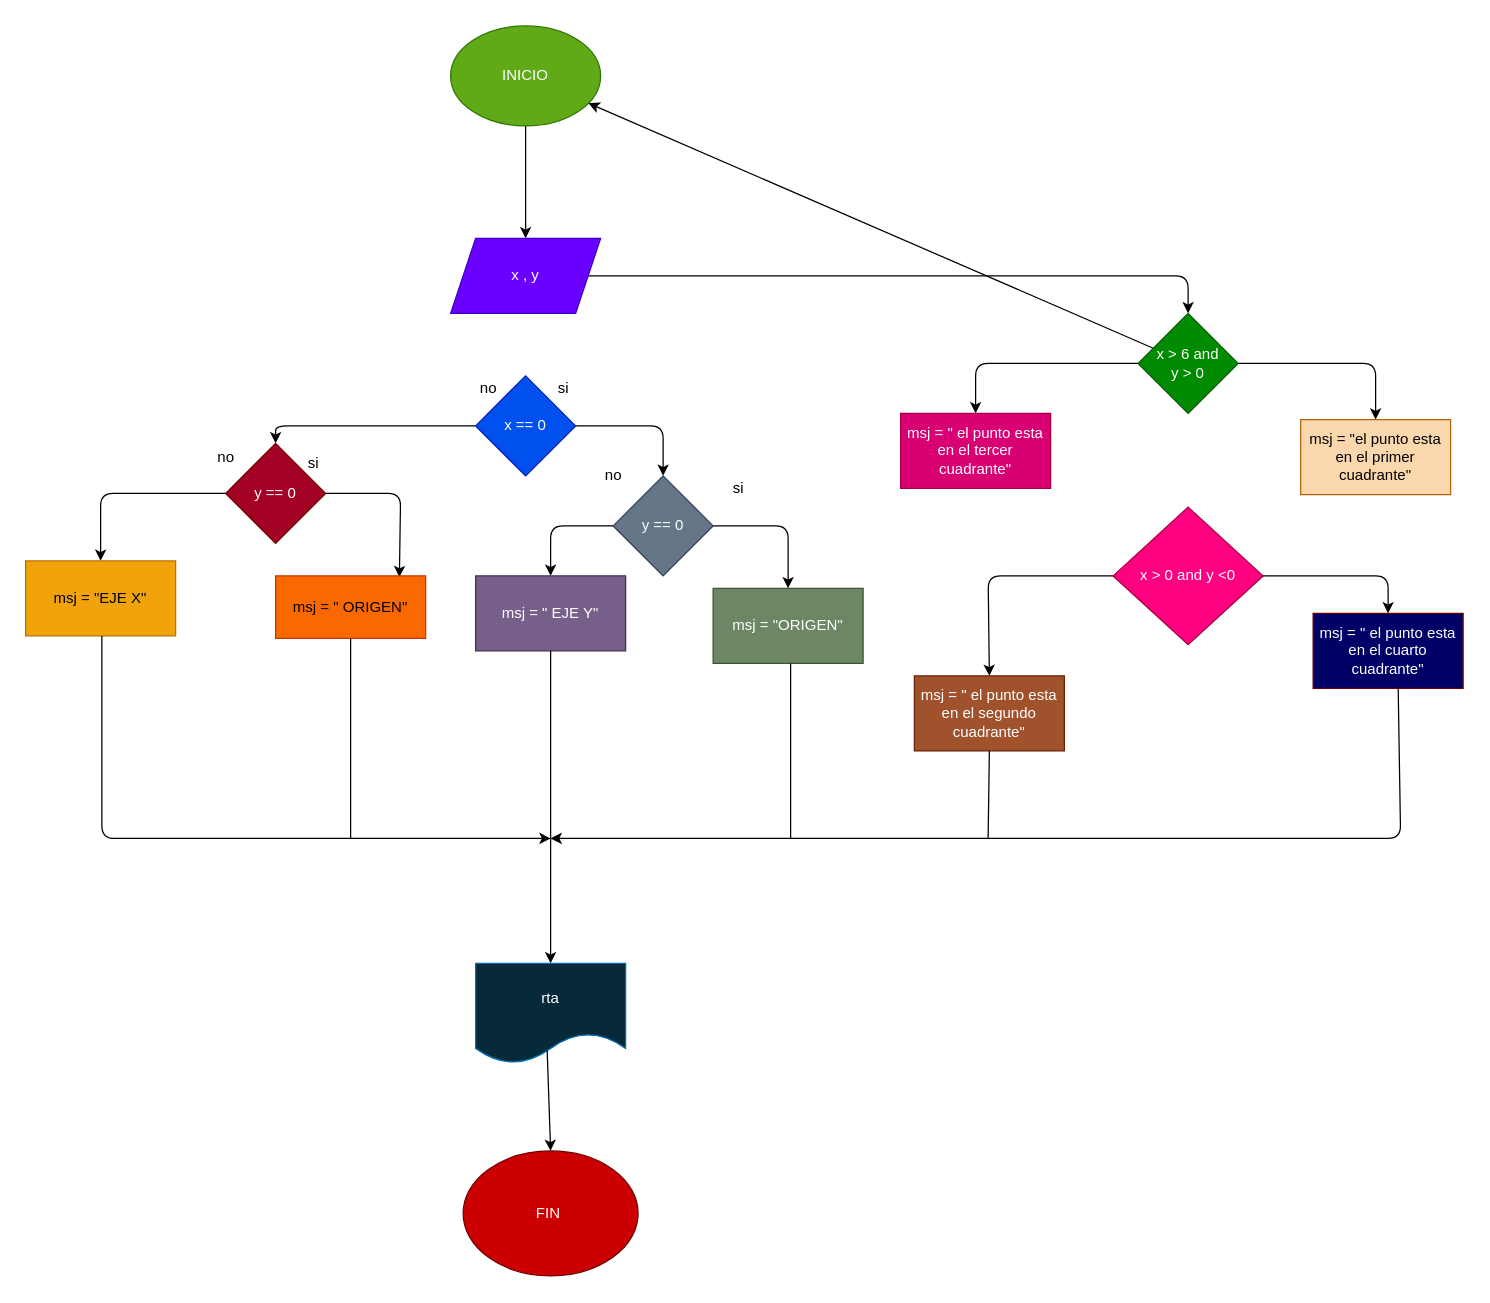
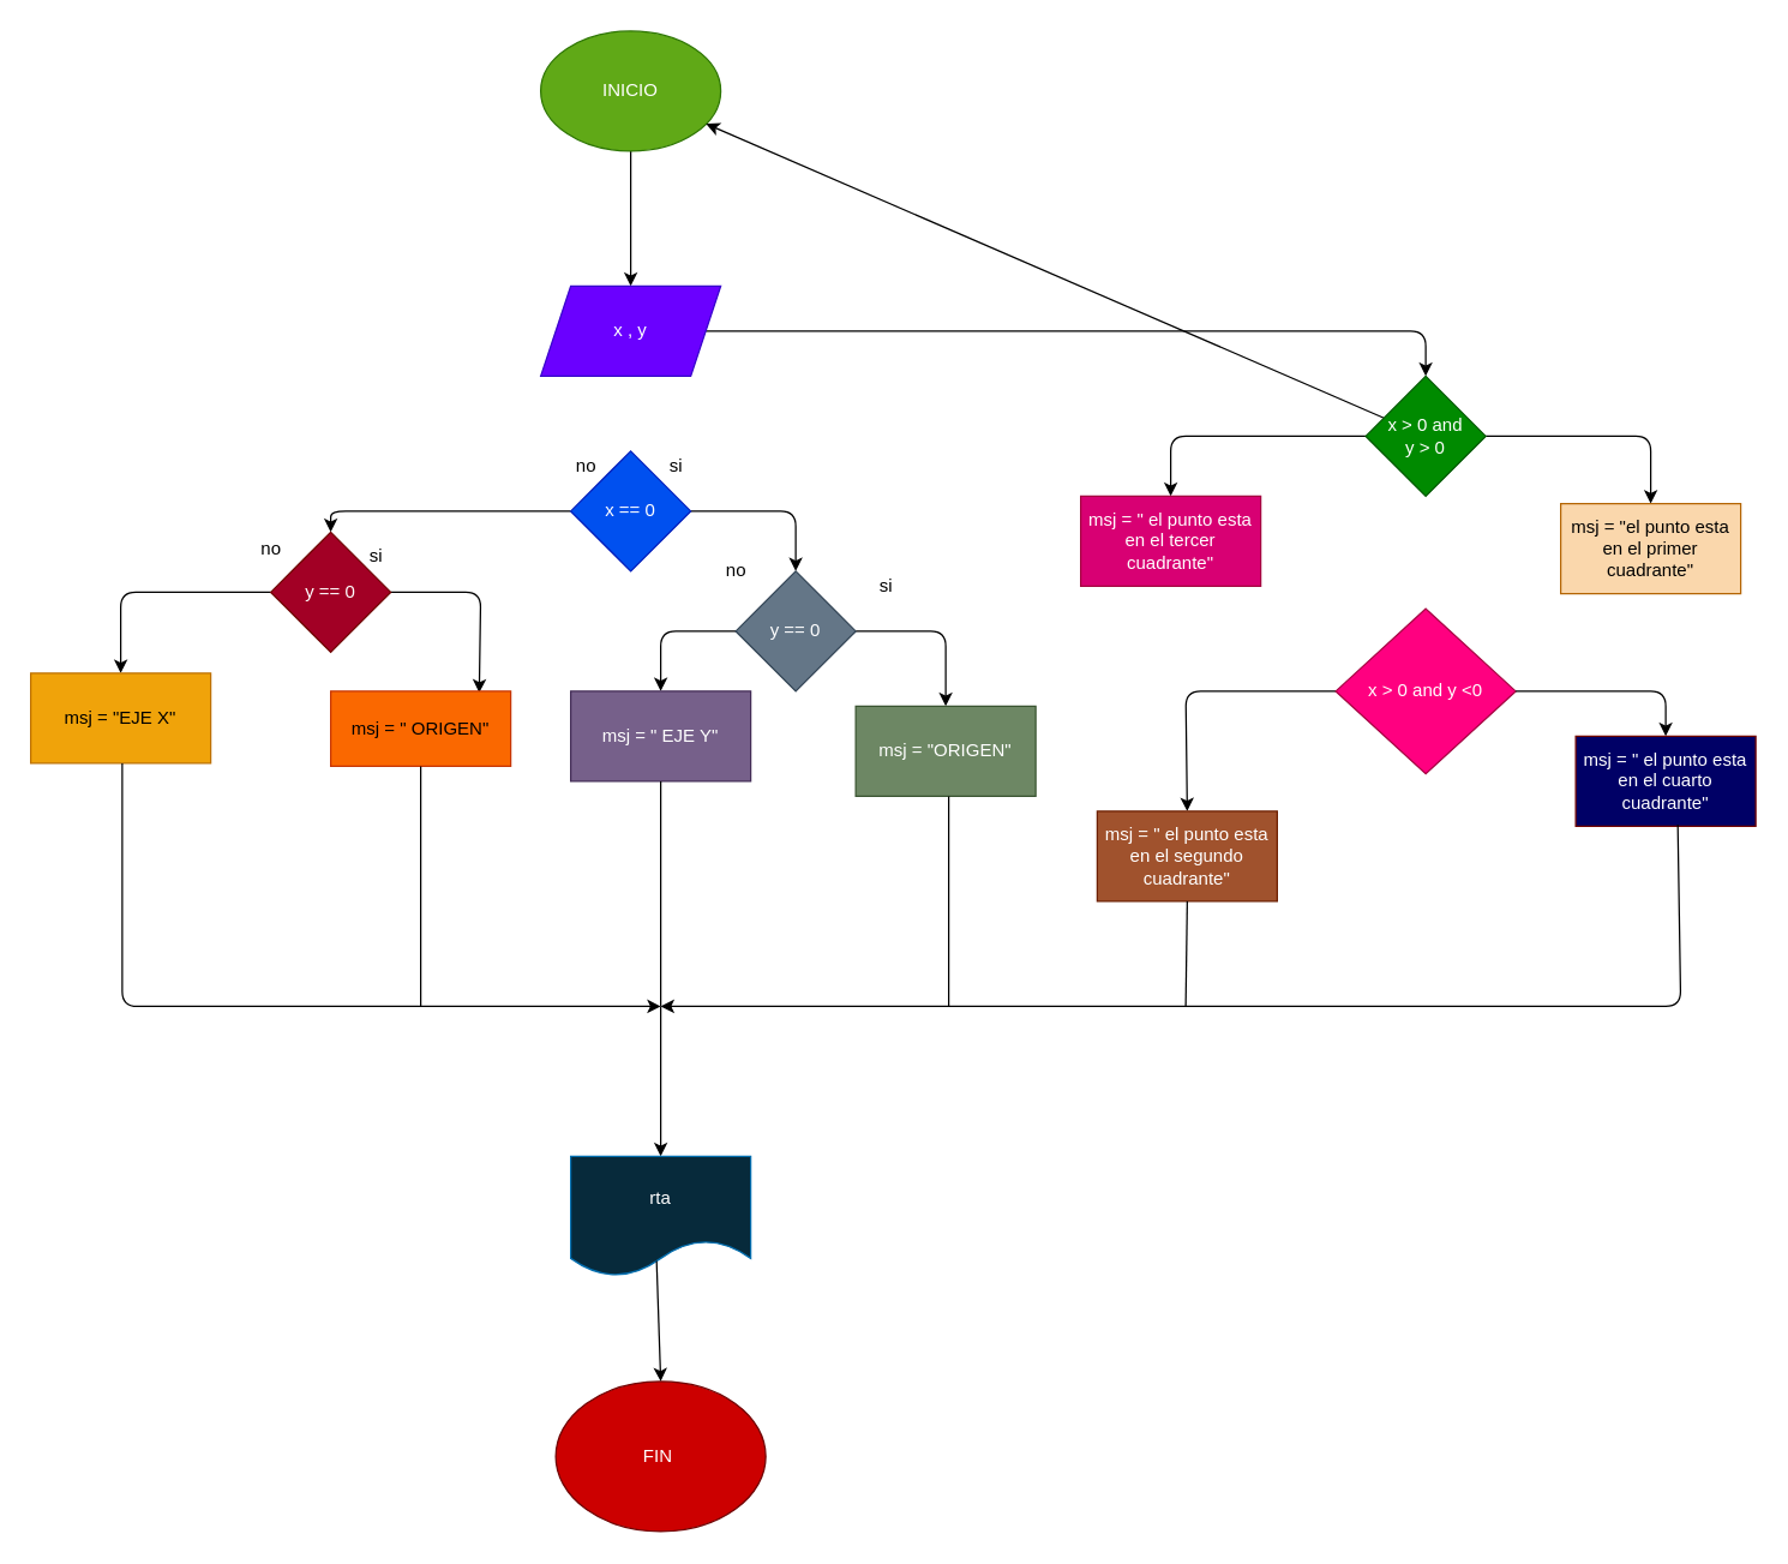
- <mxCell id="24" value="x &amp;gt; 6 and&lt;br&gt;y &amp;gt; 0" style="rhombus;whiteSpace=wrap;html=1;fillColor=#008a00;fontColor=#ffffff;strokeColor=#005700;" parent="1" vertex="1"><mxGeometry x="910" y="250" width="80" height="80" as="geometry" /></mxCell>
+ <mxCell id="24" value="x &amp;gt; 0 and&lt;br&gt;y &amp;gt; 0" style="rhombus;whiteSpace=wrap;html=1;fillColor=#008a00;fontColor=#ffffff;strokeColor=#005700;" parent="1" vertex="1"><mxGeometry x="910" y="250" width="80" height="80" as="geometry" /></mxCell>
